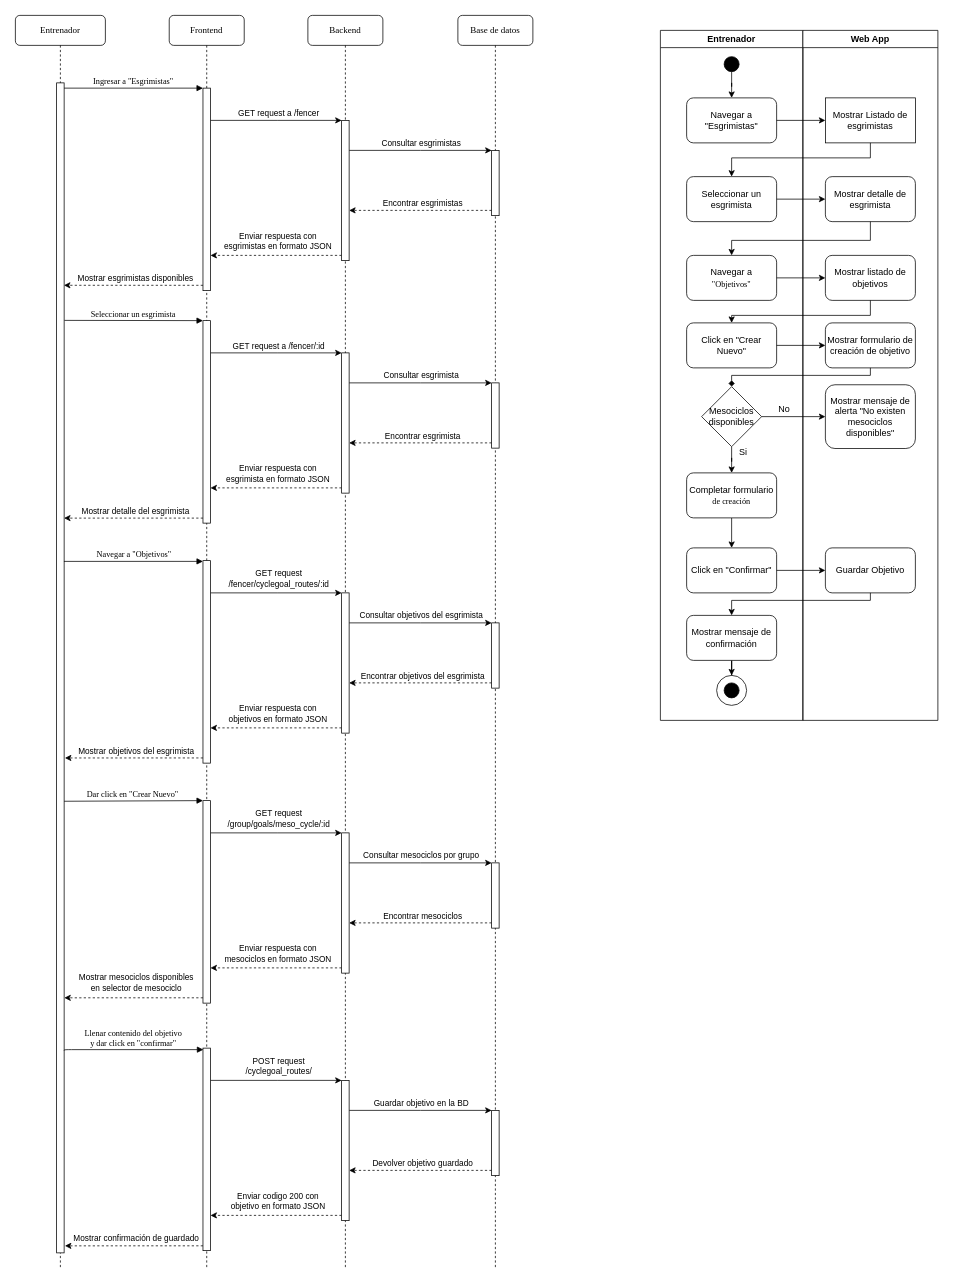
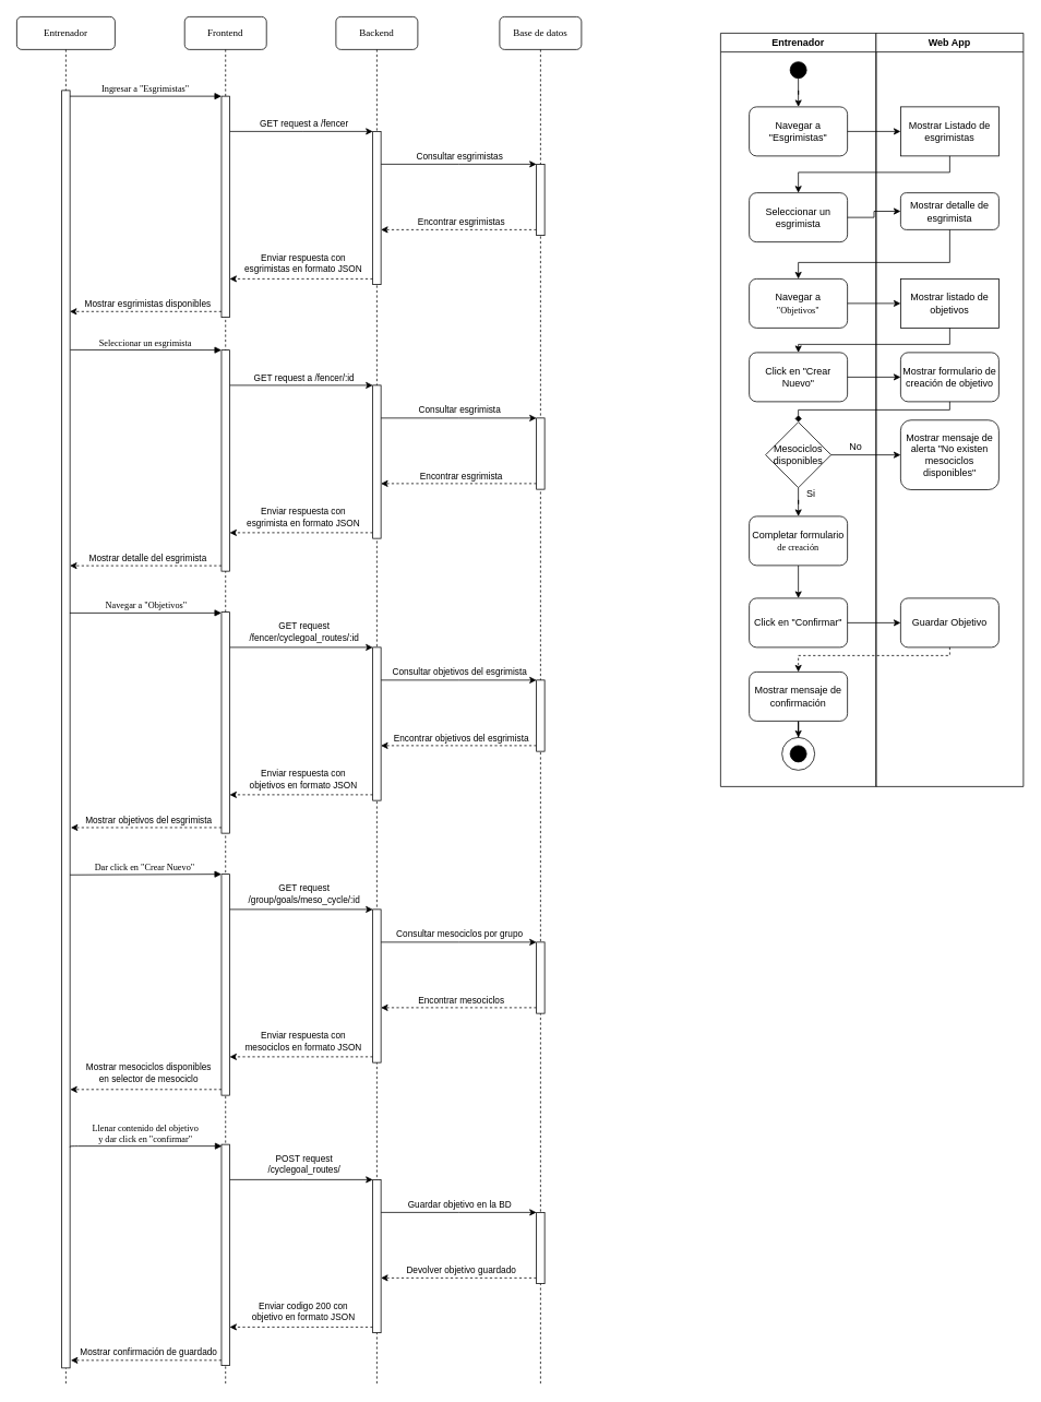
- <mxCell id="22" value="Mostrar detalle de esgrimista" style="rounded=1;whiteSpace=wrap;html=1;" parent="20" vertex="1"><mxGeometry x="30" y="195" width="120" height="60" as="geometry" /></mxCell>
+ <mxCell id="22" value="Mostrar detalle de esgrimista" style="rounded=1;whiteSpace=wrap;html=1;" parent="20" vertex="1"><mxGeometry x="30" y="195" width="120" height="45" as="geometry" /></mxCell>
- <mxCell id="23" value="Mostrar listado de objetivos" style="rounded=1;whiteSpace=wrap;html=1;" parent="20" vertex="1"><mxGeometry x="30" y="300" width="120" height="60" as="geometry" /></mxCell>
+ <mxCell id="23" value="Mostrar listado de objetivos" style="whiteSpace=wrap;html=1;rounded=0;" parent="20" vertex="1"><mxGeometry x="30" y="300" width="120" height="60" as="geometry" /></mxCell>
- <mxCell id="38" style="edgeStyle=orthogonalEdgeStyle;rounded=0;orthogonalLoop=1;jettySize=auto;html=1;" parent="1" source="26" target="19" edge="1"><mxGeometry relative="1" as="geometry"><Array as="points"><mxPoint x="1160" y="800" /><mxPoint x="975" y="800" /></Array></mxGeometry></mxCell>
+ <mxCell id="38" style="edgeStyle=orthogonalEdgeStyle;rounded=0;orthogonalLoop=1;jettySize=auto;html=1;dashed=1;" parent="1" source="26" target="19" edge="1"><mxGeometry relative="1" as="geometry"><Array as="points"><mxPoint x="1160" y="800" /><mxPoint x="975" y="800" /></Array></mxGeometry></mxCell>
